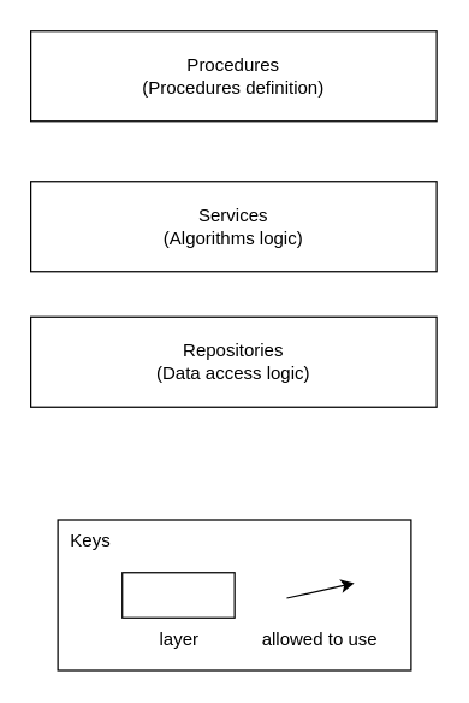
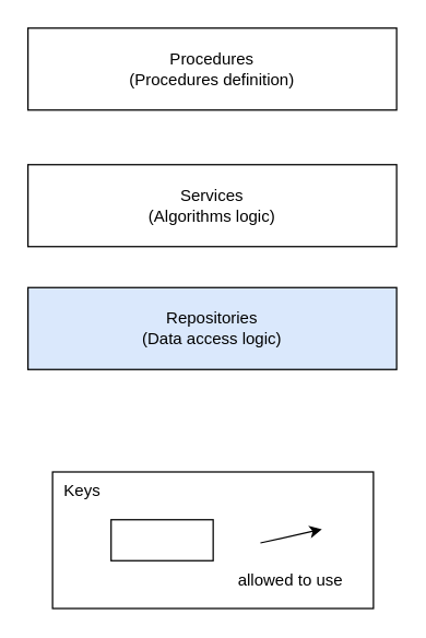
- <mxCell id="4" value="Repositories&lt;br&gt;(Data access logic)" style="rounded=0;whiteSpace=wrap;html=1;" parent="1" vertex="1"><mxGeometry x="20" y="210" width="270" height="60" as="geometry" /></mxCell>
+ <mxCell id="4" value="Repositories&lt;br&gt;(Data access logic)" style="rounded=0;whiteSpace=wrap;html=1;fillColor=#dae8fc;" parent="1" vertex="1"><mxGeometry x="20" y="210" width="270" height="60" as="geometry" /></mxCell>
- <mxCell id="9" value="layer" style="text;html=1;strokeColor=none;fillColor=none;align=center;verticalAlign=middle;whiteSpace=wrap;rounded=0;" vertex="1" parent="5"><mxGeometry x="50.5" y="70" width="59.5" height="20" as="geometry" /></mxCell>
